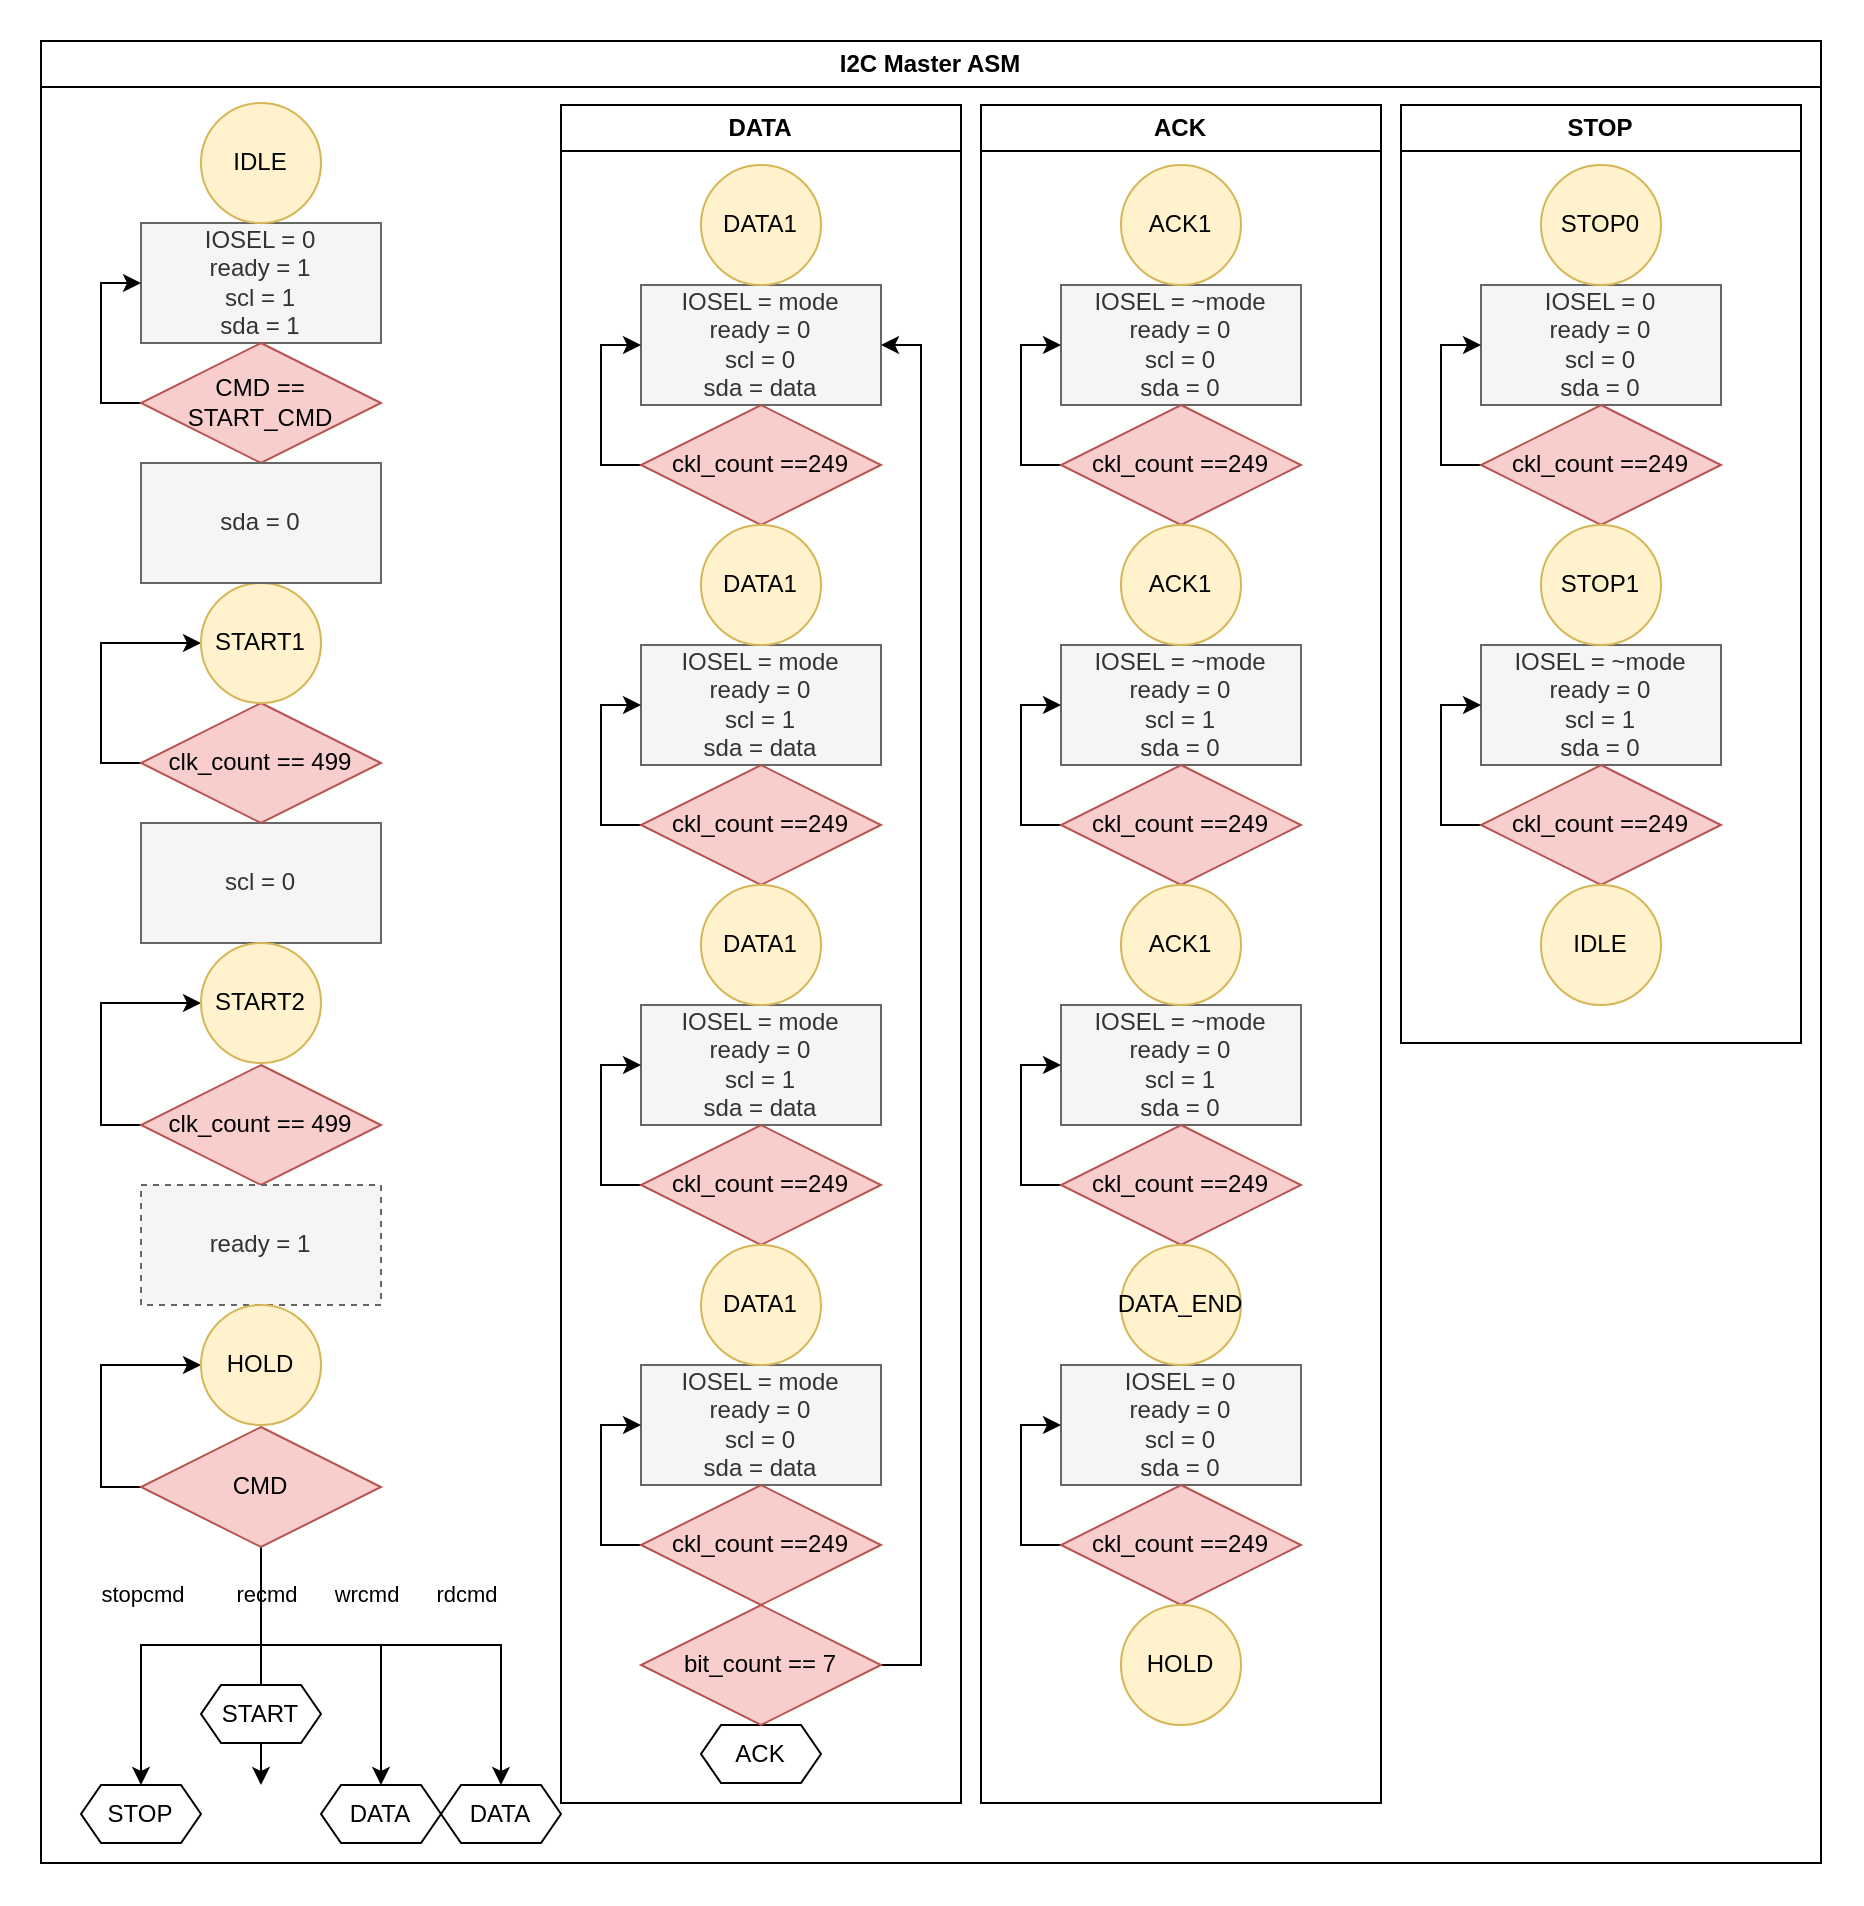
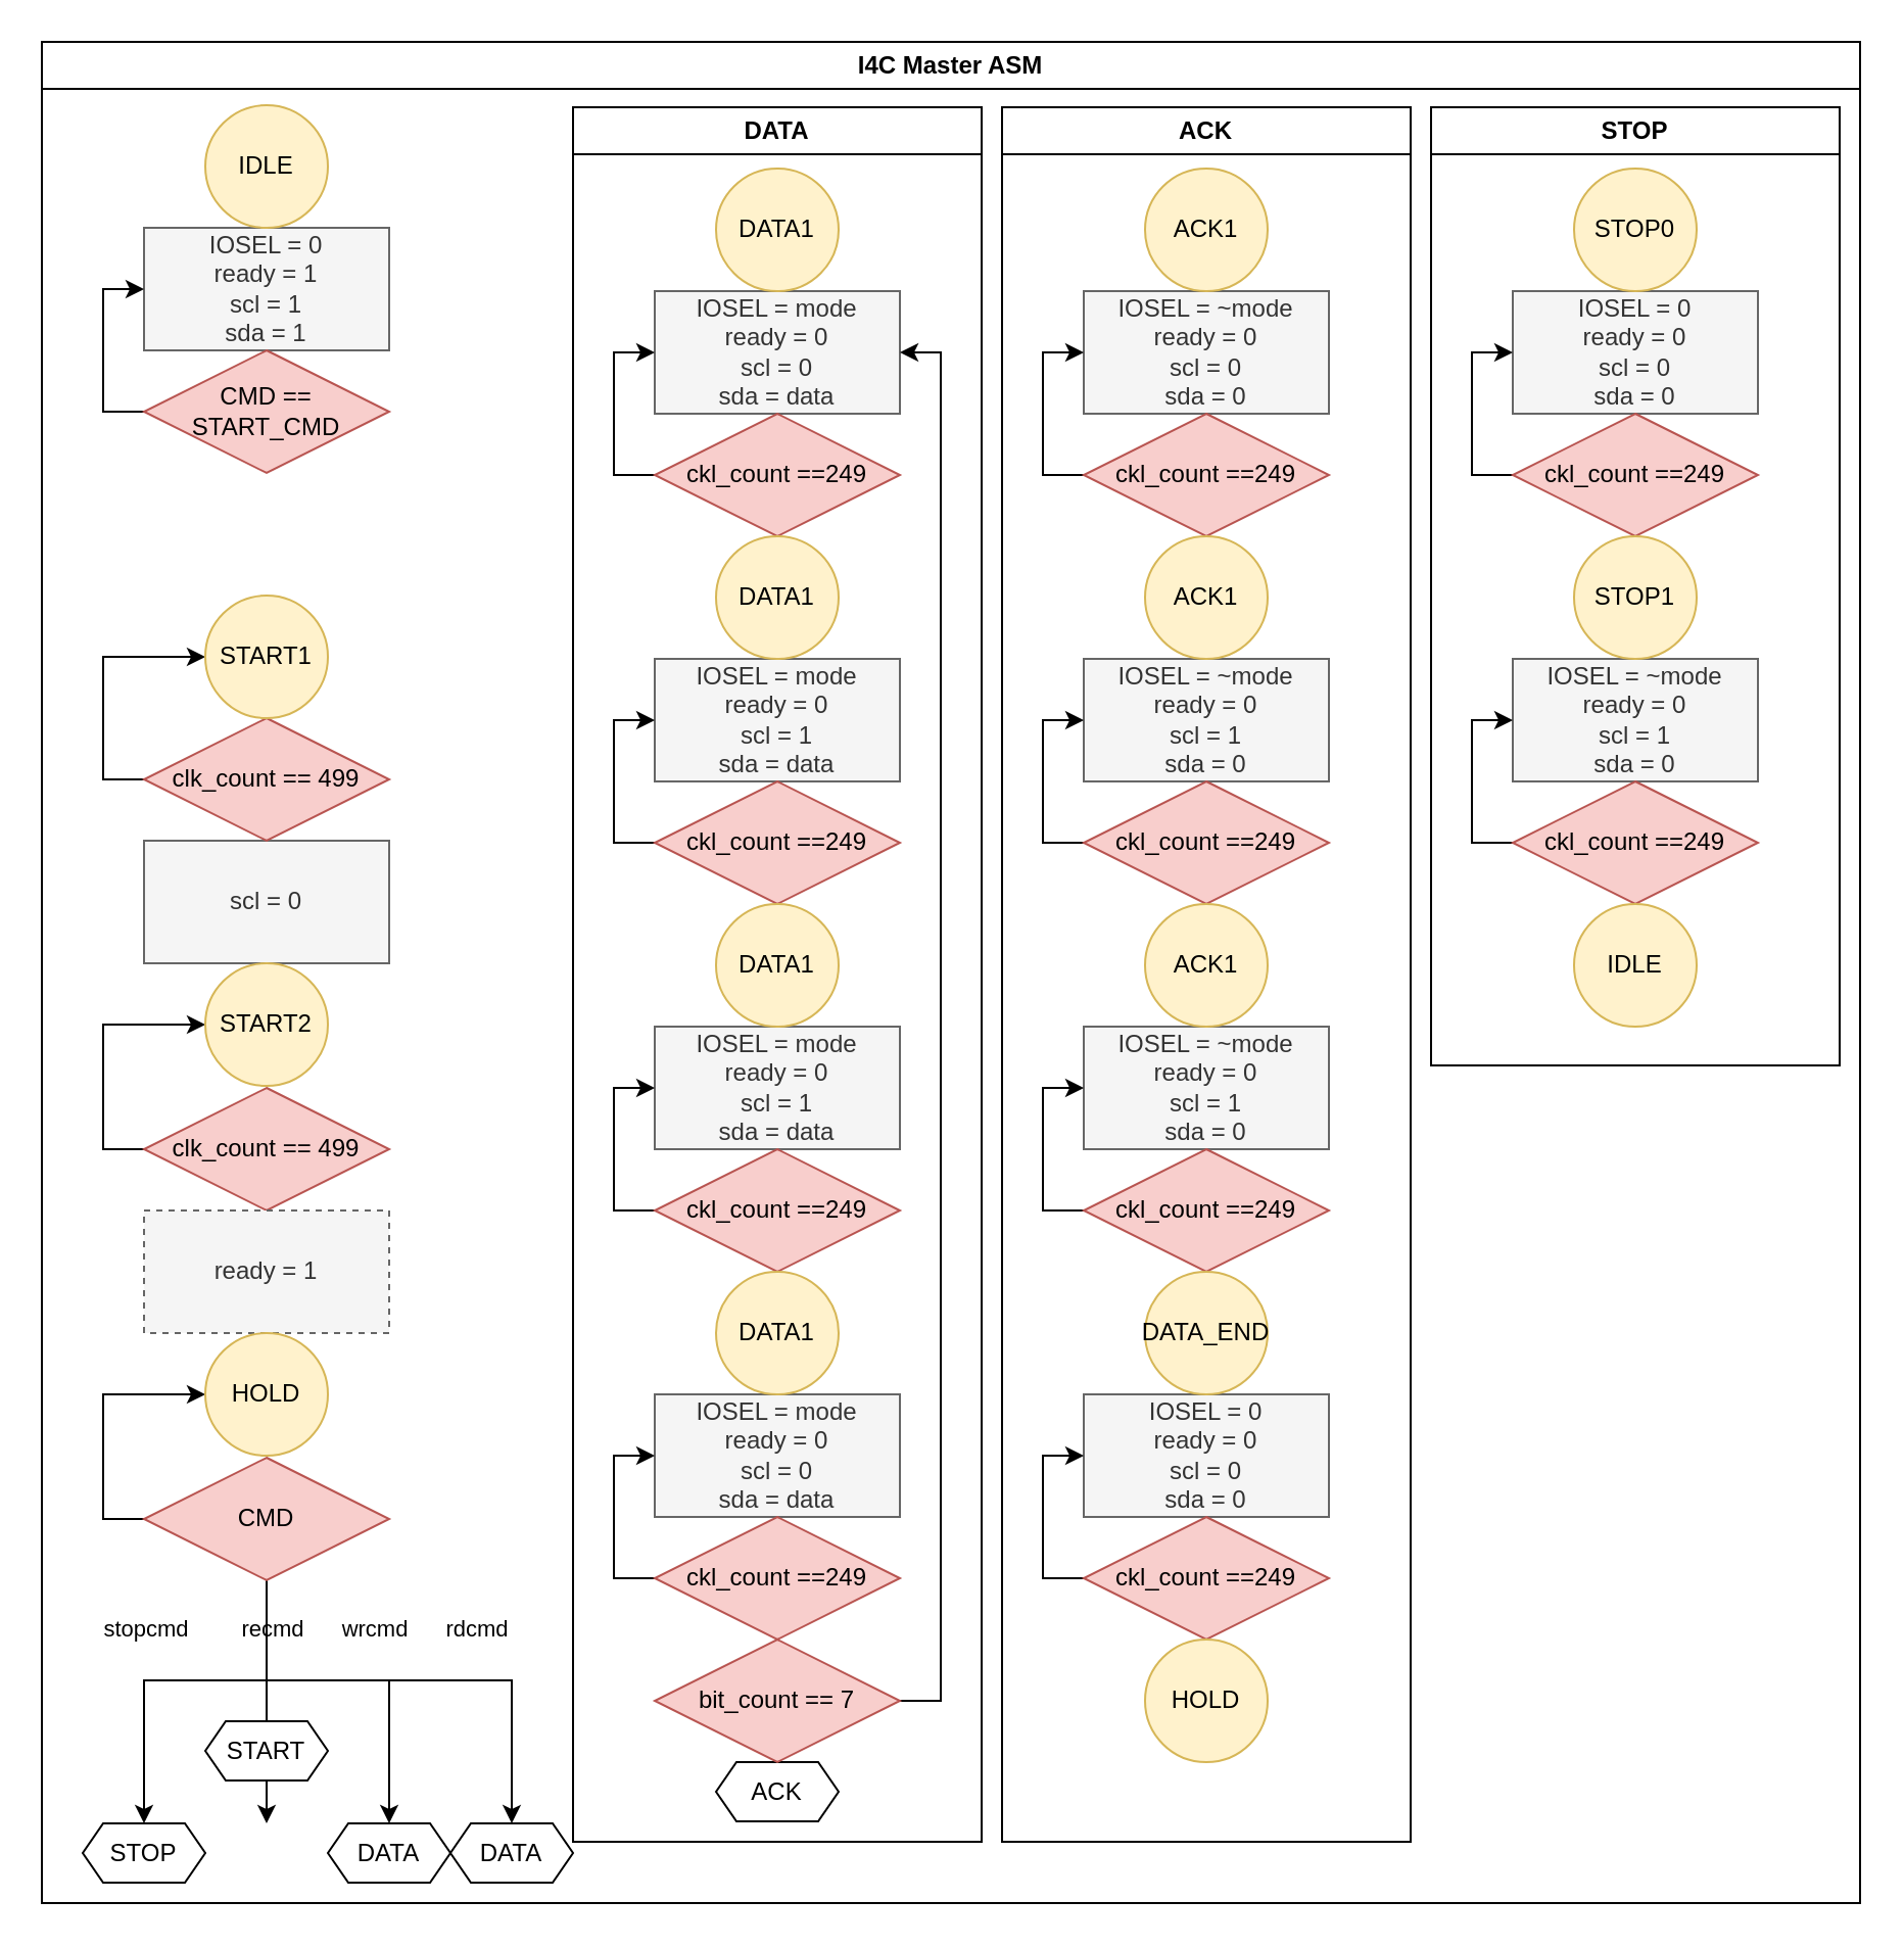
- <mxCell id="2" value="I2C Master ASM" style="swimlane;whiteSpace=wrap;html=1;" vertex="1" parent="1"><mxGeometry x="20" y="20" width="890" height="911" as="geometry" /></mxCell>
+ <mxCell id="2" value="I4C Master ASM" style="swimlane;whiteSpace=wrap;html=1;" vertex="1" parent="1"><mxGeometry x="20" y="20" width="890" height="911" as="geometry" /></mxCell>
- <mxCell id="11" value="sda = 0" style="rounded=0;whiteSpace=wrap;html=1;fillColor=#f5f5f5;fontColor=#333333;strokeColor=#666666;" vertex="1" parent="2"><mxGeometry x="50" y="211" width="120" height="60" as="geometry" /></mxCell>
